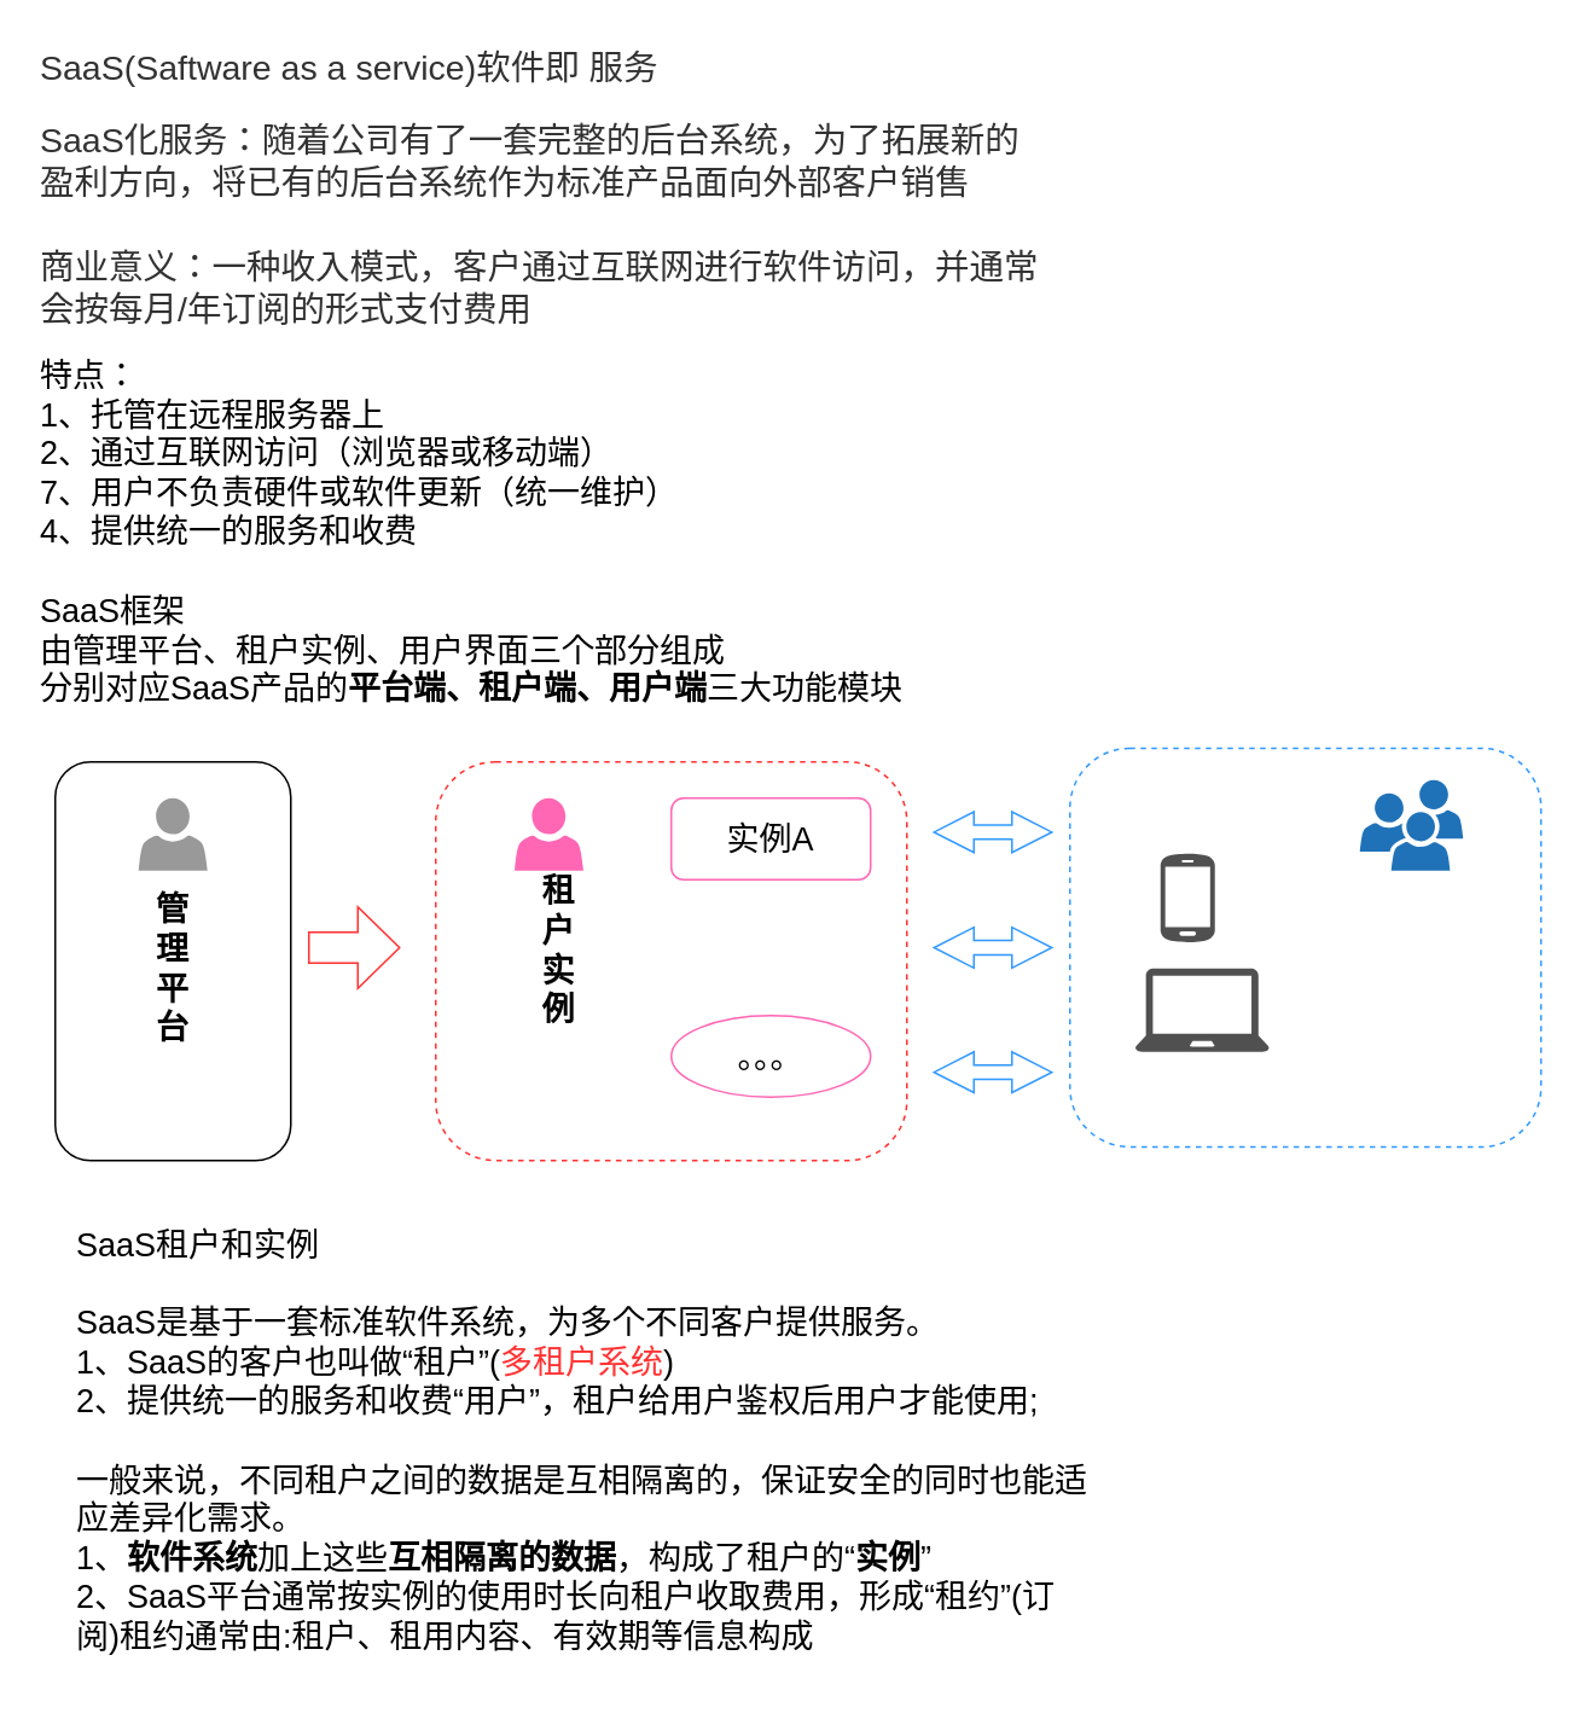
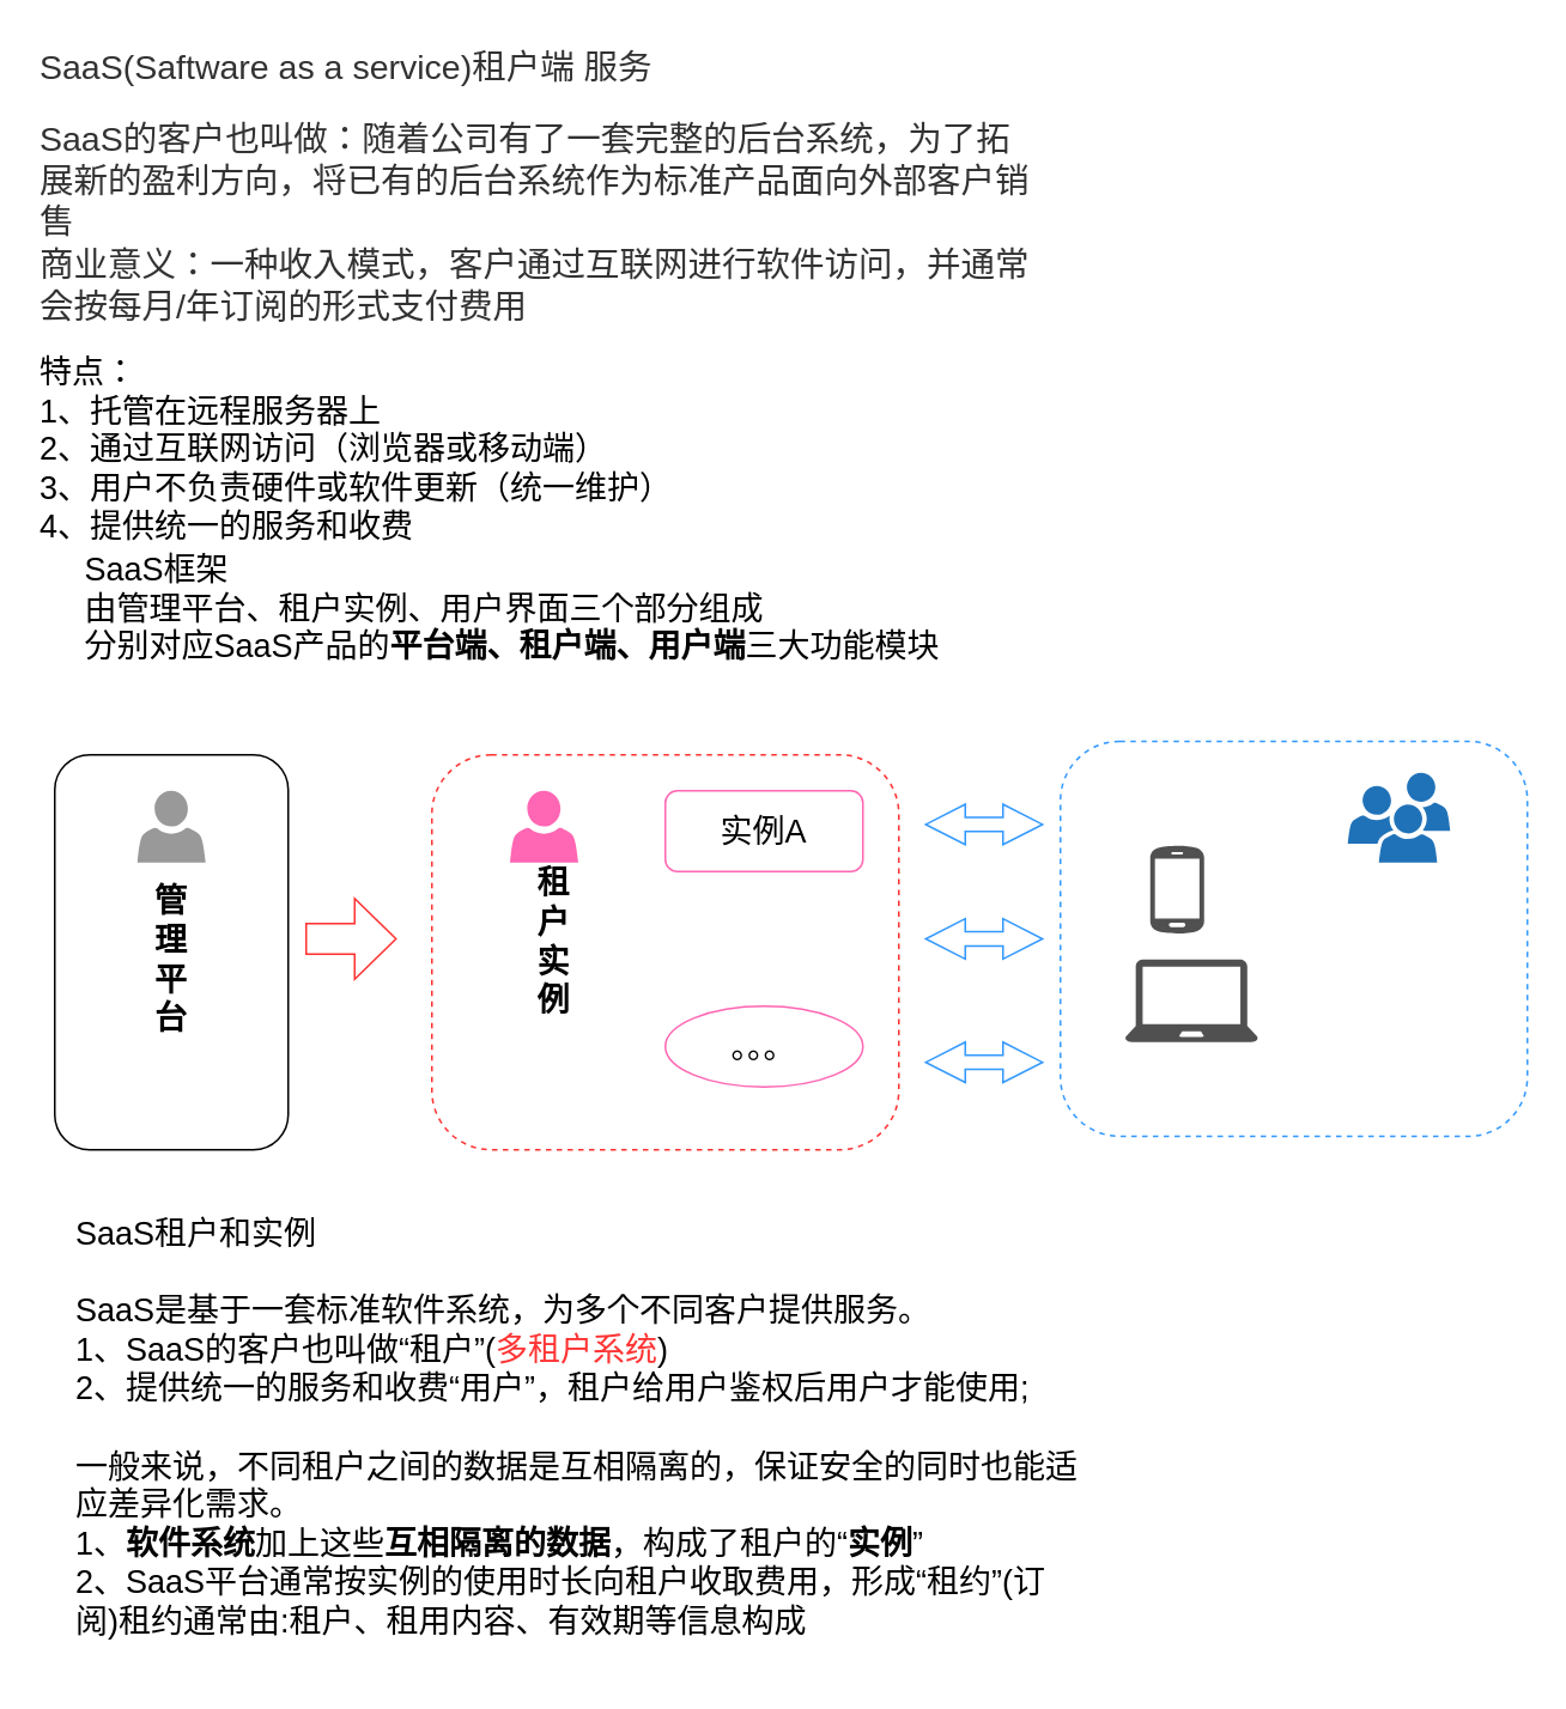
- <mxCell id="2" value="&lt;span style=&quot;color: rgb(50, 50, 50); font-size: 19px; font-style: normal; font-variant-ligatures: normal; font-variant-caps: normal; font-weight: 400; letter-spacing: normal; orphans: 2; text-align: center; text-indent: 0px; text-transform: none; widows: 2; word-spacing: 0px; -webkit-text-stroke-width: 0px; background-color: rgba(255, 255, 255, 0.01); text-decoration-thickness: initial; text-decoration-style: initial; text-decoration-color: initial; float: none; display: inline !important;&quot;&gt;SaaS(Saftware as a service)软件即 服务&lt;/span&gt;" style="text;whiteSpace=wrap;html=1;" parent="1" vertex="1"><mxGeometry x="20" y="20" width="370" height="50" as="geometry" /></mxCell>
+ <mxCell id="2" value="&lt;span style=&quot;color: rgb(50, 50, 50); font-size: 19px; font-style: normal; font-variant-ligatures: normal; font-variant-caps: normal; font-weight: 400; letter-spacing: normal; orphans: 2; text-align: center; text-indent: 0px; text-transform: none; widows: 2; word-spacing: 0px; -webkit-text-stroke-width: 0px; background-color: rgba(255, 255, 255, 0.01); text-decoration-thickness: initial; text-decoration-style: initial; text-decoration-color: initial; float: none; display: inline !important;&quot;&gt;SaaS(Saftware as a service)租户端 服务&lt;/span&gt;" style="text;whiteSpace=wrap;html=1;" parent="1" vertex="1"><mxGeometry x="20" y="20" width="370" height="50" as="geometry" /></mxCell>
- <mxCell id="3" value="&lt;span style=&quot;color: rgb(50, 50, 50); font-size: 19px; font-style: normal; font-variant-ligatures: normal; font-variant-caps: normal; font-weight: 400; letter-spacing: normal; orphans: 2; text-align: left; text-indent: 0px; text-transform: none; widows: 2; word-spacing: 0px; -webkit-text-stroke-width: 0px; background-color: rgba(255, 255, 255, 0.01); text-decoration-thickness: initial; text-decoration-style: initial; text-decoration-color: initial; float: none; display: inline !important;&quot;&gt;SaaS化服务：随着公司有了一套完整的后台系统，为了拓展新的盈利方向，将已有的后台系统作为标准产品面向外部客户销售&lt;/span&gt;" style="text;whiteSpace=wrap;html=1;" parent="1" vertex="1"><mxGeometry x="20" y="60" width="560" height="90" as="geometry" /></mxCell>
+ <mxCell id="3" value="&lt;span style=&quot;color: rgb(50, 50, 50); font-size: 19px; font-style: normal; font-variant-ligatures: normal; font-variant-caps: normal; font-weight: 400; letter-spacing: normal; orphans: 2; text-align: left; text-indent: 0px; text-transform: none; widows: 2; word-spacing: 0px; -webkit-text-stroke-width: 0px; background-color: rgba(255, 255, 255, 0.01); text-decoration-thickness: initial; text-decoration-style: initial; text-decoration-color: initial; float: none; display: inline !important;&quot;&gt;SaaS的客户也叫做：随着公司有了一套完整的后台系统，为了拓展新的盈利方向，将已有的后台系统作为标准产品面向外部客户销售&lt;/span&gt;" style="text;whiteSpace=wrap;html=1;" parent="1" vertex="1"><mxGeometry x="20" y="60" width="560" height="90" as="geometry" /></mxCell>
- <mxCell id="5" value="&lt;div class=&quot;mind-clipboard&quot;&gt;&lt;font style=&quot;font-size: 18px;&quot;&gt;特点：&lt;/font&gt;&lt;div&gt;&lt;font style=&quot;font-size: 18px;&quot;&gt;1、托管在远程服务器上&lt;/font&gt;&lt;/div&gt;&lt;div&gt;&lt;font style=&quot;font-size: 18px;&quot;&gt;2、通过互联网访问（浏览器或移动端）&lt;/font&gt;&lt;/div&gt;&lt;div&gt;&lt;font style=&quot;font-size: 18px;&quot;&gt;7、用户不负责硬件或软件更新（统一维护）&lt;/font&gt;&lt;/div&gt;&lt;div&gt;&lt;font style=&quot;font-size: 18px;&quot;&gt;4、提供统一的服务和收费&lt;/font&gt;&lt;/div&gt;&lt;/div&gt;" style="text;whiteSpace=wrap;html=1;" vertex="1" parent="1"><mxGeometry x="20" y="190" width="565" height="100" as="geometry" /></mxCell>
+ <mxCell id="5" value="&lt;div class=&quot;mind-clipboard&quot;&gt;&lt;font style=&quot;font-size: 18px;&quot;&gt;特点：&lt;/font&gt;&lt;div&gt;&lt;font style=&quot;font-size: 18px;&quot;&gt;1、托管在远程服务器上&lt;/font&gt;&lt;/div&gt;&lt;div&gt;&lt;font style=&quot;font-size: 18px;&quot;&gt;2、通过互联网访问（浏览器或移动端）&lt;/font&gt;&lt;/div&gt;&lt;div&gt;&lt;font style=&quot;font-size: 18px;&quot;&gt;3、用户不负责硬件或软件更新（统一维护）&lt;/font&gt;&lt;/div&gt;&lt;div&gt;&lt;font style=&quot;font-size: 18px;&quot;&gt;4、提供统一的服务和收费&lt;/font&gt;&lt;/div&gt;&lt;/div&gt;" style="text;whiteSpace=wrap;html=1;" vertex="1" parent="1"><mxGeometry x="20" y="190" width="565" height="100" as="geometry" /></mxCell>
- <mxCell id="6" value="&lt;div class=&quot;mind-clipboard&quot;&gt;SaaS框架&lt;div&gt;由管理平台、租户实例、用户界面三个部分组成&lt;/div&gt;&lt;div&gt;分别对应SaaS产品的&lt;b&gt;平台端、租户端、用户端&lt;/b&gt;三大功能模块&lt;/div&gt;&lt;/div&gt;" style="text;whiteSpace=wrap;html=1;fontSize=18;fontFamily=Helvetica;" vertex="1" parent="1"><mxGeometry x="20" y="320" width="510" height="90" as="geometry" /></mxCell>
+ <mxCell id="6" value="&lt;div class=&quot;mind-clipboard&quot;&gt;SaaS框架&lt;div&gt;由管理平台、租户实例、用户界面三个部分组成&lt;/div&gt;&lt;div&gt;分别对应SaaS产品的&lt;b&gt;平台端、租户端、用户端&lt;/b&gt;三大功能模块&lt;/div&gt;&lt;/div&gt;" style="text;whiteSpace=wrap;html=1;fontSize=18;fontFamily=Helvetica;" vertex="1" parent="1"><mxGeometry x="45" y="300" width="510" height="90" as="geometry" /></mxCell>
